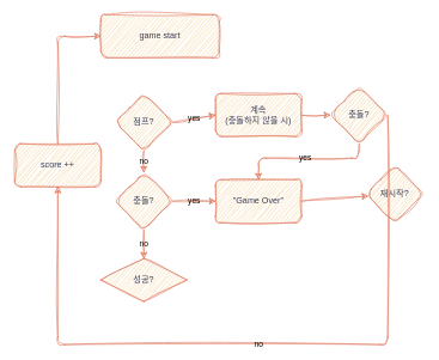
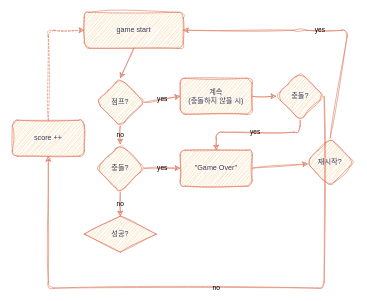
+ <mxCell id="14" value="yes" style="endArrow=classic;html=1;rounded=1;entryX=1;entryY=0.5;entryDx=0;entryDy=0;exitX=0.5;exitY=0;exitDx=0;exitDy=0;sketch=1;curveFitting=1;jiggle=2;labelBackgroundColor=none;strokeColor=#E07A5F;fontColor=default;" parent="1" source="12" target="2" edge="1"><mxGeometry width="50" height="50" relative="1" as="geometry"><mxPoint x="500" y="240" as="sourcePoint" /><mxPoint x="550" y="190" as="targetPoint" /><Array as="points"><mxPoint x="580" y="50" /><mxPoint x="500" y="50" /></Array></mxGeometry></mxCell>
+ <mxCell id="21" value="" style="endArrow=classic;html=1;rounded=1;exitX=0.5;exitY=1;exitDx=0;exitDy=0;entryX=0.5;entryY=0;entryDx=0;entryDy=0;sketch=1;curveFitting=1;jiggle=2;labelBackgroundColor=none;strokeColor=#E07A5F;fontColor=default;" edge="1" parent="1" source="2" target="3"><mxGeometry width="50" height="50" relative="1" as="geometry"><mxPoint x="650" y="410" as="sourcePoint" /><mxPoint x="700" y="360" as="targetPoint" /></mxGeometry></mxCell>
- <mxCell id="19" value="" style="endArrow=classic;html=1;rounded=1;exitX=0.5;exitY=0;exitDx=0;exitDy=0;entryX=0;entryY=0.5;entryDx=0;entryDy=0;sketch=1;curveFitting=1;jiggle=2;labelBackgroundColor=none;strokeColor=#E07A5F;fontColor=default;" edge="1" parent="1" source="8" target="2"><mxGeometry width="50" height="50" relative="1" as="geometry"><mxPoint x="650" y="410" as="sourcePoint" /><mxPoint x="700" y="360" as="targetPoint" /><Array as="points"><mxPoint x="80" y="50" /></Array></mxGeometry></mxCell>
+ <mxCell id="19" value="" style="endArrow=classic;html=1;rounded=1;exitX=0.5;exitY=0;exitDx=0;exitDy=0;entryX=0;entryY=0.5;entryDx=0;entryDy=0;sketch=1;curveFitting=1;jiggle=2;labelBackgroundColor=none;strokeColor=#E07A5F;fontColor=default;dashed=1;" edge="1" parent="1" source="8" target="2"><mxGeometry width="50" height="50" relative="1" as="geometry"><mxPoint x="650" y="410" as="sourcePoint" /><mxPoint x="700" y="360" as="targetPoint" /><Array as="points"><mxPoint x="80" y="50" /></Array></mxGeometry></mxCell>
